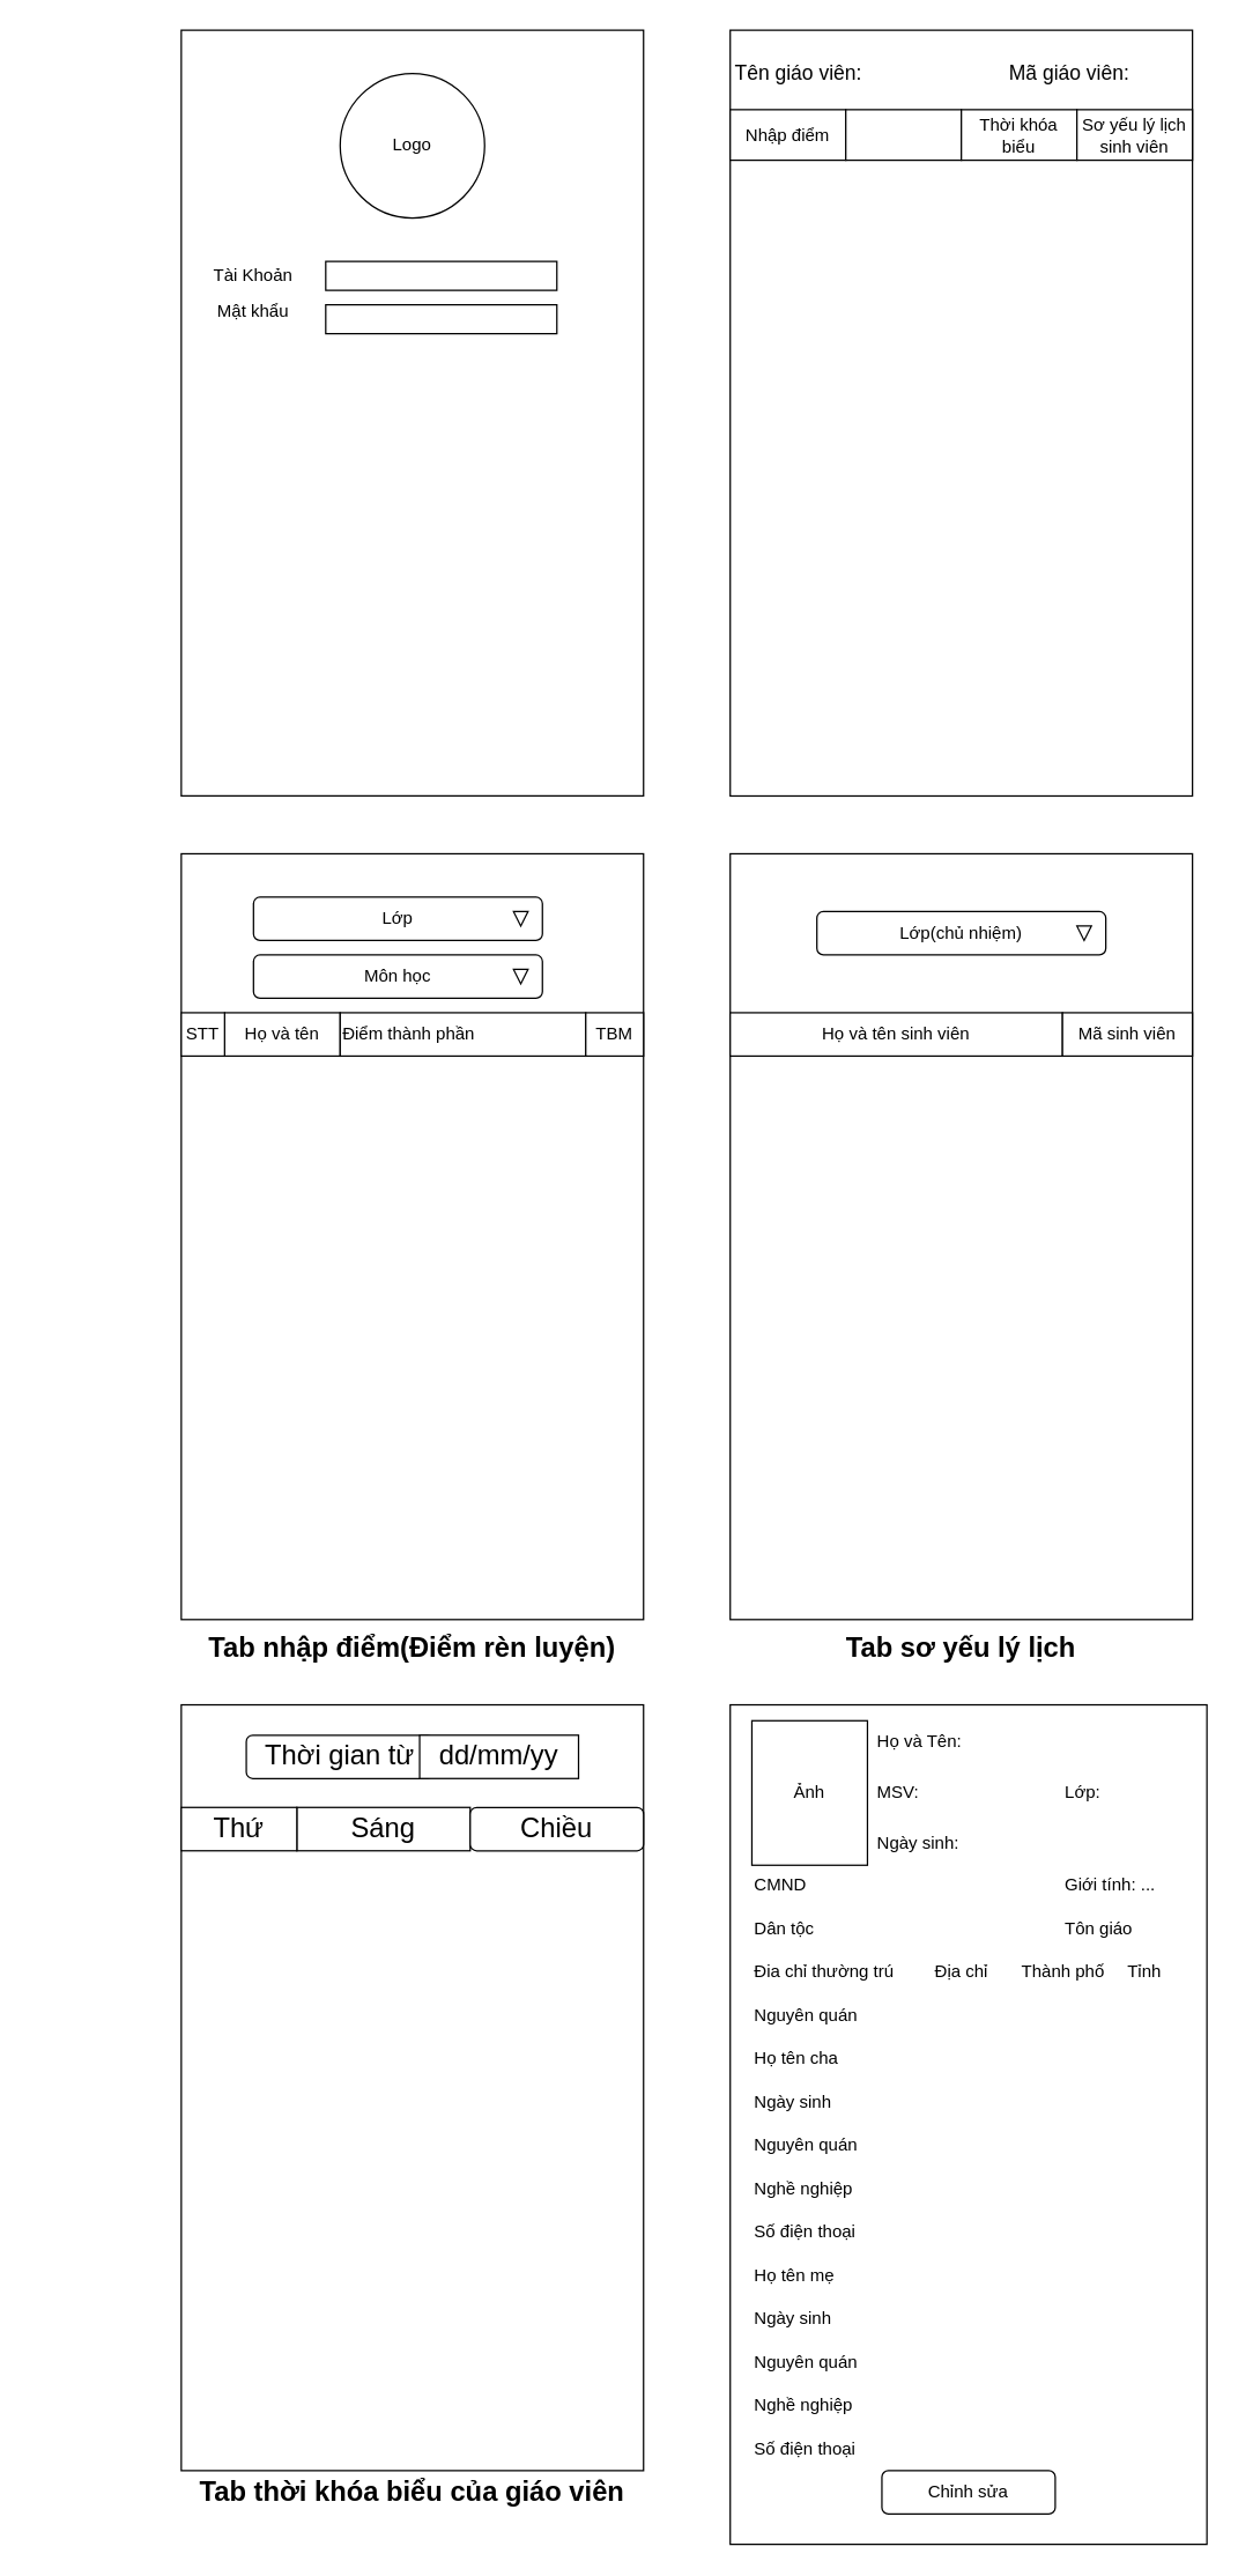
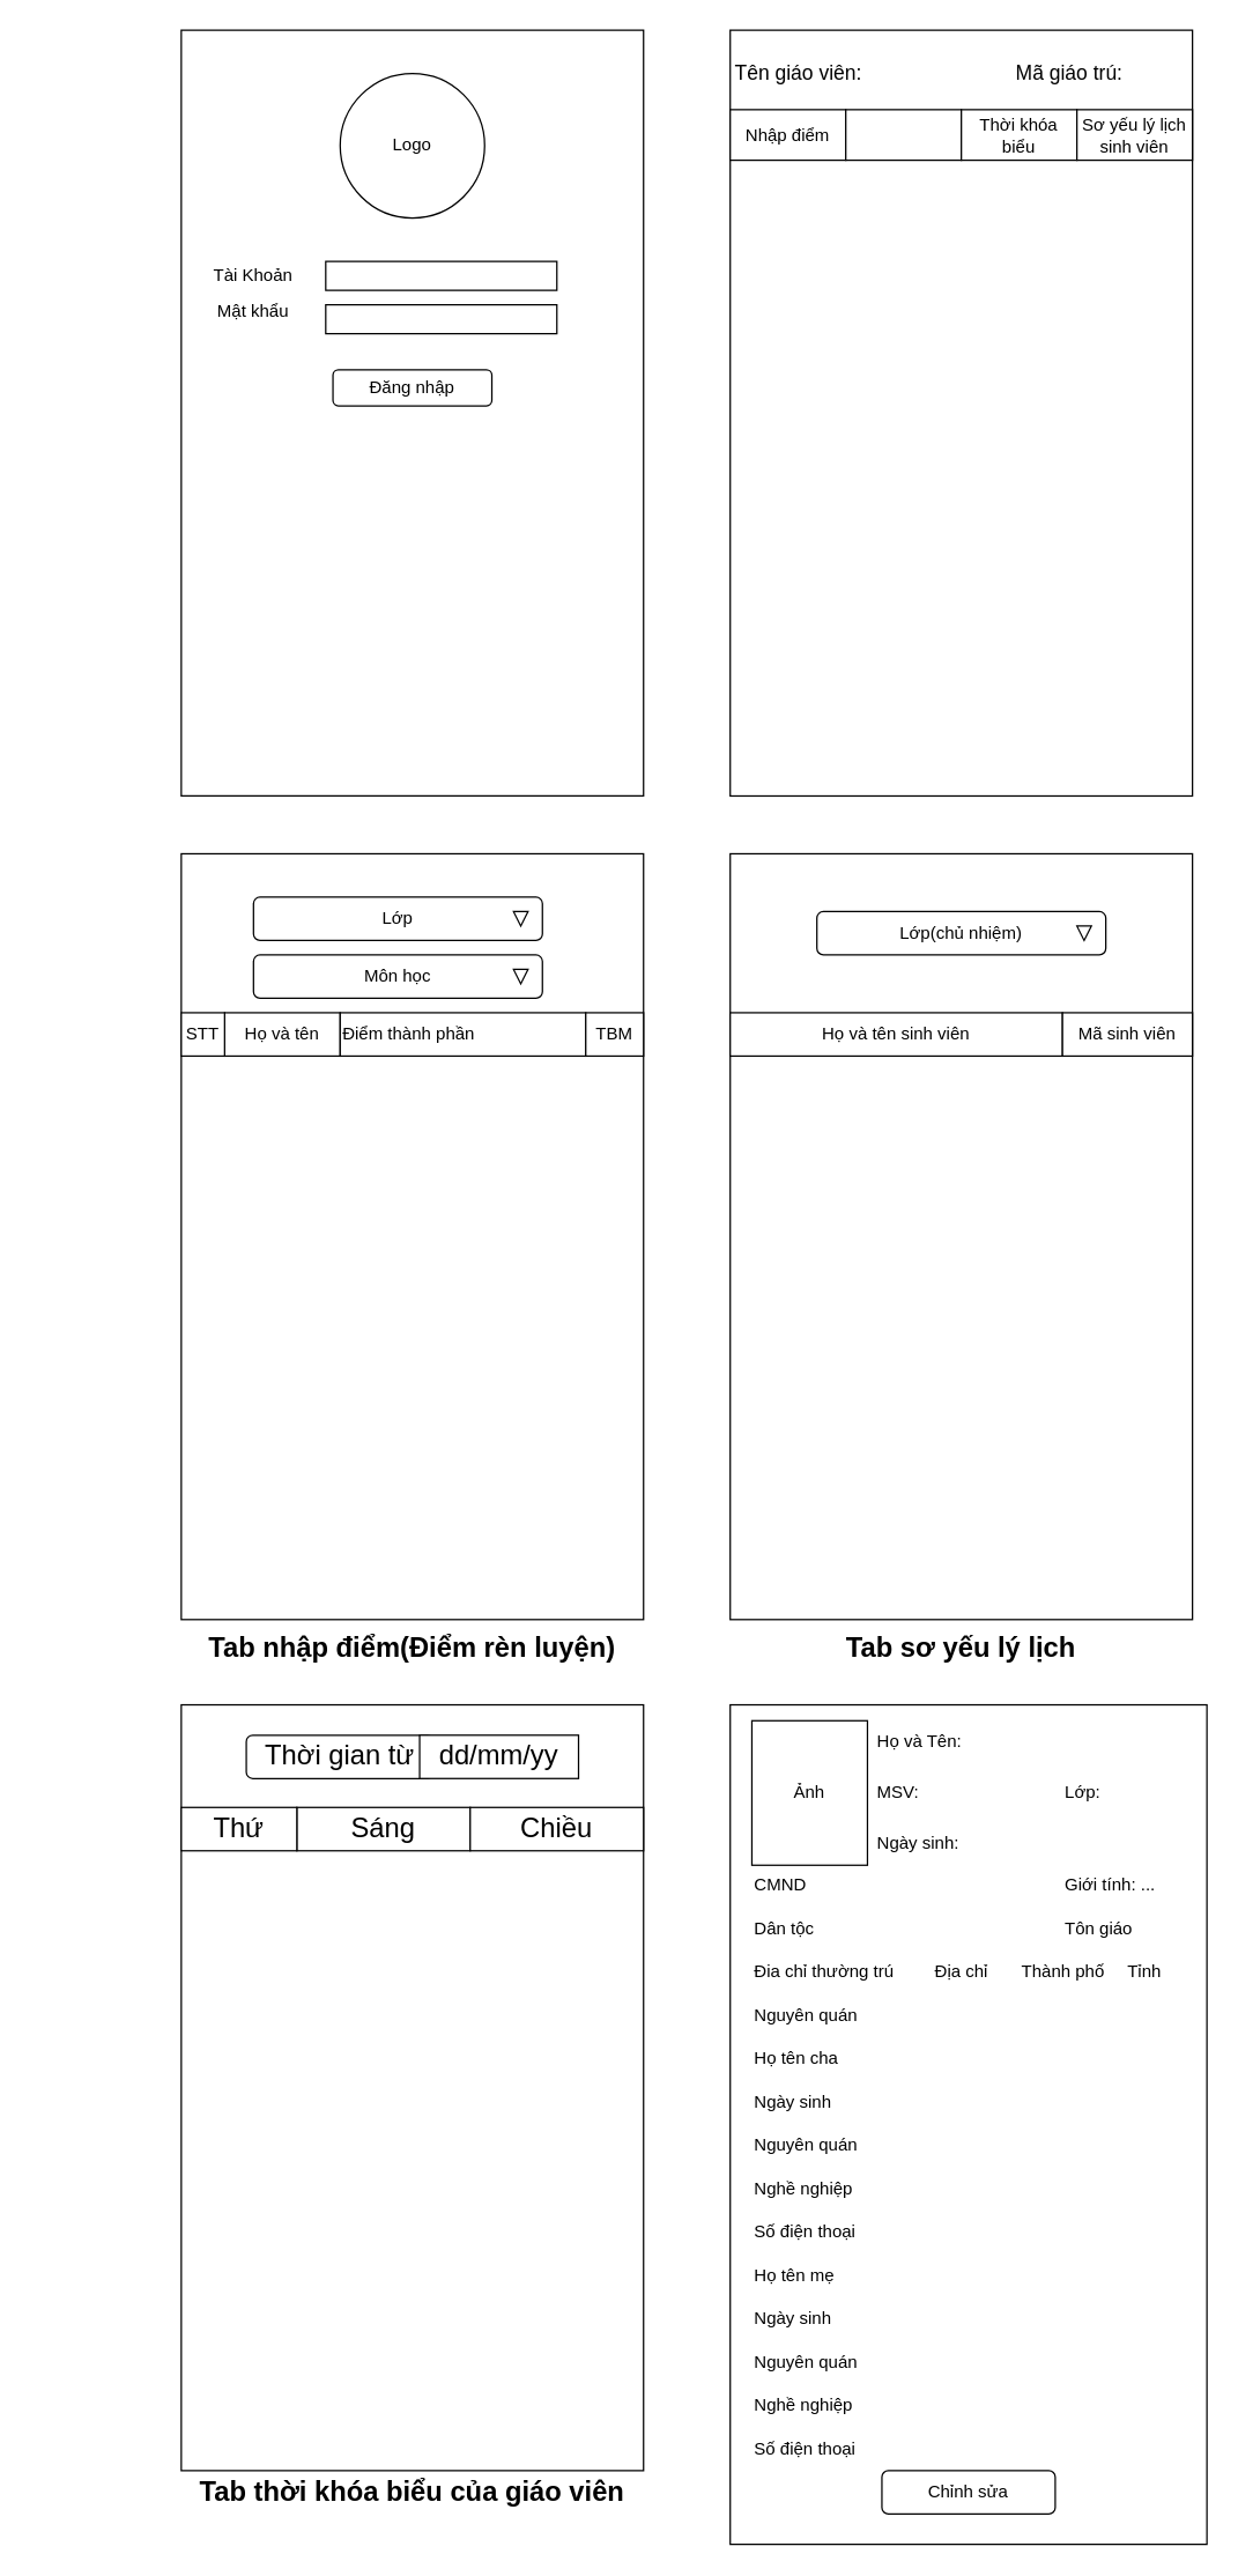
- <mxCell id="12" value="&lt;font style=&quot;font-size: 14px&quot;&gt;Mã giáo viên:&lt;/font&gt;" style="text;html=1;strokeColor=none;fillColor=none;align=center;verticalAlign=middle;whiteSpace=wrap;rounded=0;" parent="1" vertex="1"><mxGeometry x="695" y="35" width="90" height="30" as="geometry" /></mxCell>
+ <mxCell id="12" value="&lt;font style=&quot;font-size: 14px&quot;&gt;Mã giáo trú:&lt;/font&gt;" style="text;html=1;strokeColor=none;fillColor=none;align=center;verticalAlign=middle;whiteSpace=wrap;rounded=0;" parent="1" vertex="1"><mxGeometry x="695" y="35" width="90" height="30" as="geometry" /></mxCell>
+ <mxCell id="7" value="Đăng nhập" style="rounded=1;whiteSpace=wrap;html=1;labelBackgroundColor=none;align=center;" parent="1" vertex="1"><mxGeometry x="230" y="255" width="110" height="25" as="geometry" /></mxCell>
- <mxCell id="39" value="Chiều" style="whiteSpace=wrap;html=1;fontSize=19;rounded=1;" parent="1" vertex="1"><mxGeometry x="325" y="1250" width="120" height="30" as="geometry" /></mxCell>
+ <mxCell id="39" value="Chiều" style="rounded=0;whiteSpace=wrap;html=1;fontSize=19;" parent="1" vertex="1"><mxGeometry x="325" y="1250" width="120" height="30" as="geometry" /></mxCell>
